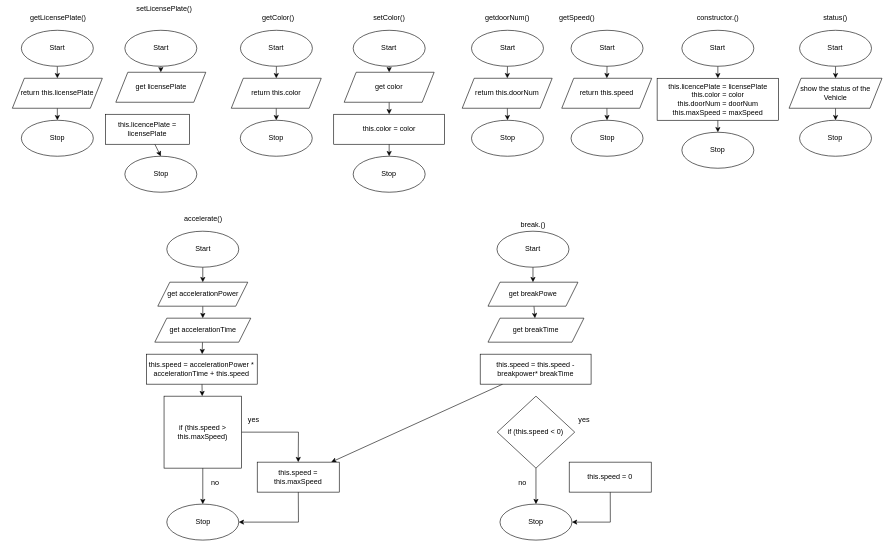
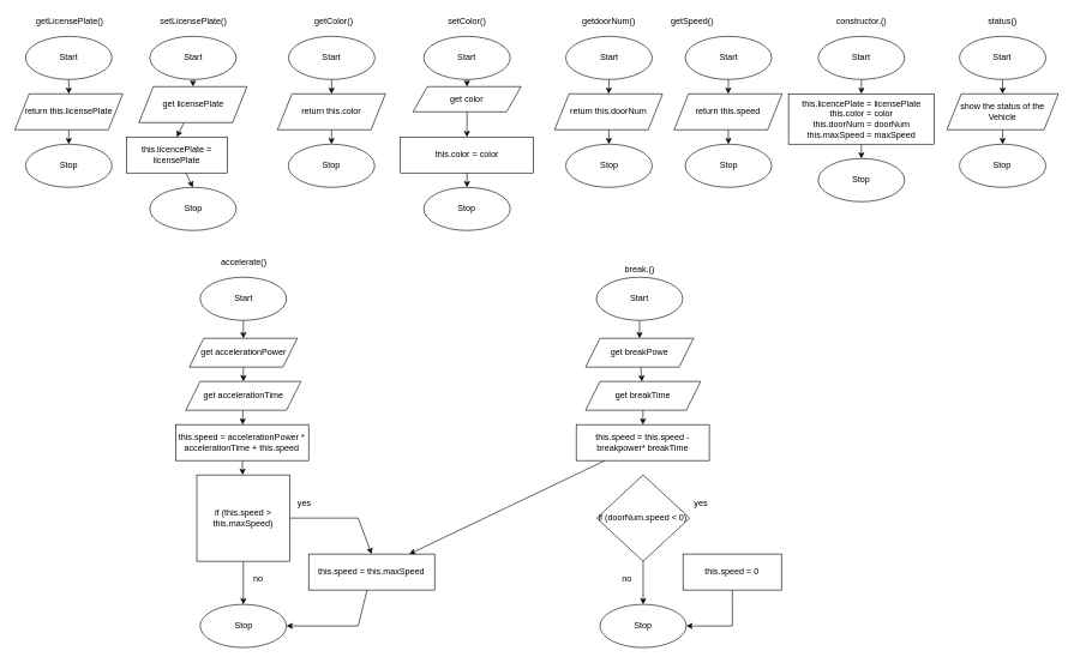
- <mxCell id="10" value="setLicensePlate()" style="text;html=1;align=center;verticalAlign=middle;resizable=0;points=[];autosize=1;strokeColor=none;fillColor=none;" parent="1" vertex="1"><mxGeometry x="217.5" y="5" width="110" height="20" as="geometry" /></mxCell>
+ <mxCell id="10" value="setLicensePlate()" style="text;html=1;align=center;verticalAlign=middle;resizable=0;points=[];autosize=1;strokeColor=none;fillColor=none;" parent="1" vertex="1"><mxGeometry x="212.5" y="20" width="110" height="20" as="geometry" /></mxCell>
- <mxCell id="56" value="get color" style="shape=parallelogram;perimeter=parallelogramPerimeter;whiteSpace=wrap;html=1;fixedSize=1;" vertex="1" parent="1"><mxGeometry x="573.25" y="120" width="150" height="50" as="geometry" /></mxCell>
+ <mxCell id="56" value="get color" style="shape=parallelogram;perimeter=parallelogramPerimeter;whiteSpace=wrap;html=1;fixedSize=1;" vertex="1" parent="1"><mxGeometry x="573.25" y="120" width="150" height="35" as="geometry" /></mxCell>
+ <mxCell id="57" style="edgeStyle=none;html=1;entryX=0.5;entryY=0;entryDx=0;entryDy=0;" edge="1" parent="1" source="58" target="42"><mxGeometry relative="1" as="geometry" /></mxCell>
+ <mxCell id="72" value="" style="edgeStyle=none;html=1;" edge="1" parent="1" source="73" target="75"><mxGeometry relative="1" as="geometry" /></mxCell>
- <mxCell id="84" value="if (this.speed &amp;lt; 0)" style="rhombus;whiteSpace=wrap;html=1;" vertex="1" parent="1"><mxGeometry x="828.41" y="660" width="129.19" height="120" as="geometry" /></mxCell>
+ <mxCell id="84" value="if (doorNum.speed &amp;lt; 0)" style="rhombus;whiteSpace=wrap;html=1;" vertex="1" parent="1"><mxGeometry x="828.41" y="660" width="129.19" height="120" as="geometry" /></mxCell>
- <mxCell id="80" value="this.speed = this.maxSpeed" style="whiteSpace=wrap;html=1;" vertex="1" parent="1"><mxGeometry x="428.25" y="770" width="136.75" height="50" as="geometry" /></mxCell>
+ <mxCell id="80" value="this.speed = this.maxSpeed" style="whiteSpace=wrap;html=1;" vertex="1" parent="1"><mxGeometry x="428.25" y="770" width="175" height="50" as="geometry" /></mxCell>
